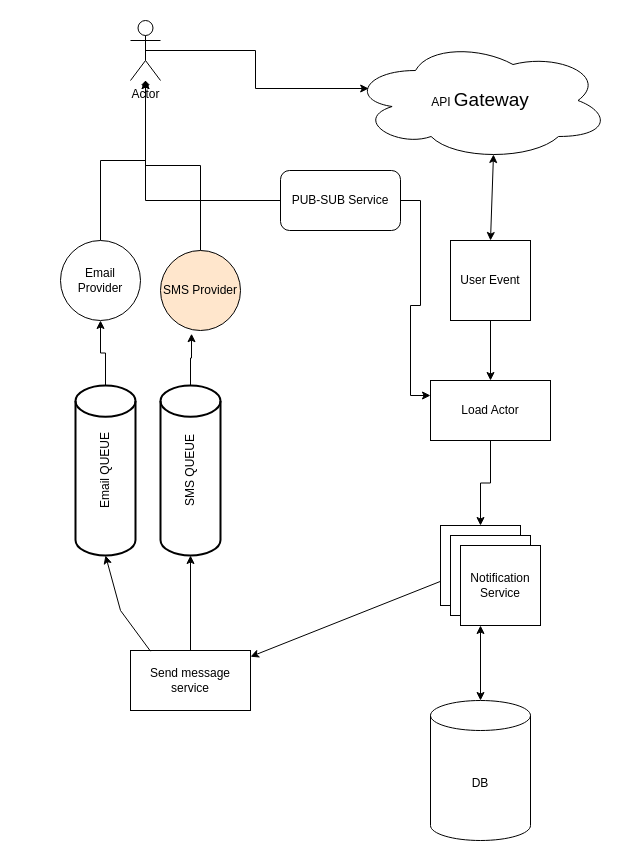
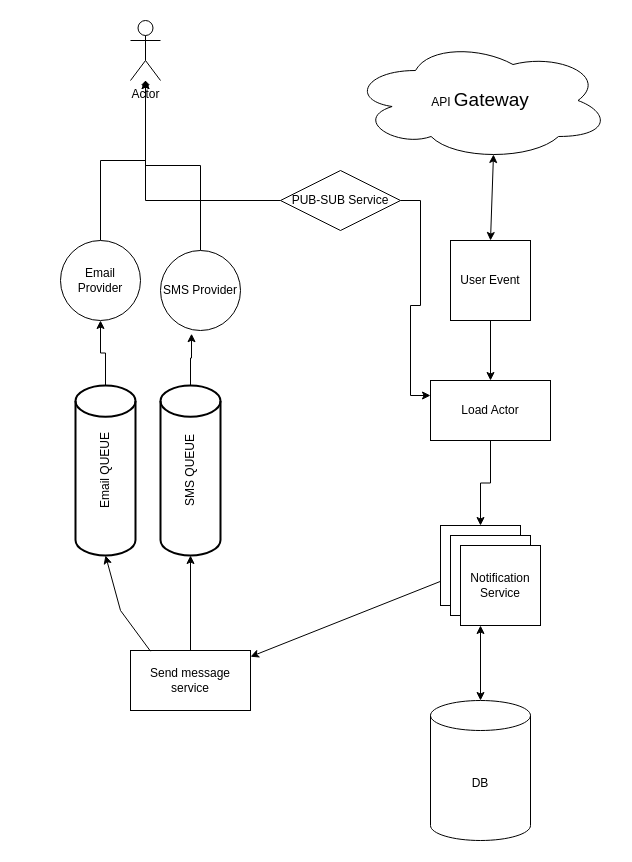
- <mxCell id="25" style="edgeStyle=orthogonalEdgeStyle;rounded=0;orthogonalLoop=1;jettySize=auto;html=1;exitX=0.5;exitY=0.5;exitDx=0;exitDy=0;exitPerimeter=0;entryX=0.07;entryY=0.4;entryDx=0;entryDy=0;entryPerimeter=0;" edge="1" parent="1" source="24" target="2"><mxGeometry relative="1" as="geometry" /></mxCell>
- <mxCell id="29" value="PUB-SUB Service" style="rounded=1;whiteSpace=wrap;html=1;" vertex="1" parent="1"><mxGeometry x="280" y="170" width="120" height="60" as="geometry" /></mxCell>
+ <mxCell id="29" value="PUB-SUB Service" style="rhombus;whiteSpace=wrap;html=1;" vertex="1" parent="1"><mxGeometry x="280" y="170" width="120" height="60" as="geometry" /></mxCell>
- <mxCell id="21" value="SMS Provider" style="ellipse;whiteSpace=wrap;html=1;fillColor=#ffe6cc;" vertex="1" parent="1"><mxGeometry x="160" y="250" width="80" height="80" as="geometry" /></mxCell>
+ <mxCell id="21" value="SMS Provider" style="ellipse;whiteSpace=wrap;html=1;" vertex="1" parent="1"><mxGeometry x="160" y="250" width="80" height="80" as="geometry" /></mxCell>
